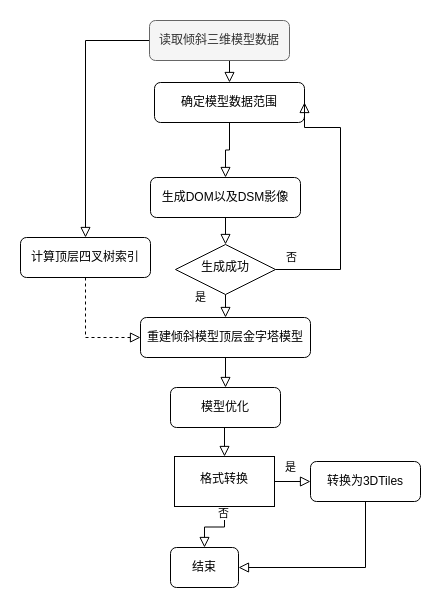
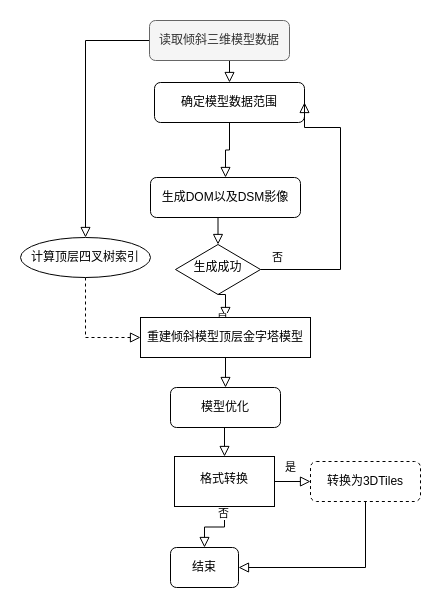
- <mxCell id="15" value="计算顶层四叉树索引" style="rounded=1;whiteSpace=wrap;html=1;fontSize=12;glass=0;strokeWidth=1;shadow=0;" vertex="1" parent="1"><mxGeometry x="20" y="237" width="130" height="40" as="geometry" /></mxCell>
+ <mxCell id="15" value="计算顶层四叉树索引" style="ellipse;whiteSpace=wrap;html=1;fontSize=12;glass=0;strokeWidth=1;shadow=0;" vertex="1" parent="1"><mxGeometry x="20" y="237" width="130" height="40" as="geometry" /></mxCell>
- <mxCell id="11" value="生成成功" style="rhombus;whiteSpace=wrap;html=1;shadow=0;fontFamily=Helvetica;fontSize=12;align=center;strokeWidth=1;spacing=6;spacingTop=-4;" vertex="1" parent="1"><mxGeometry x="175" y="244" width="100" height="50" as="geometry" /></mxCell>
+ <mxCell id="11" value="生成成功" style="rhombus;whiteSpace=wrap;html=1;shadow=0;fontFamily=Helvetica;fontSize=12;align=center;strokeWidth=1;spacing=6;spacingTop=-4;" vertex="1" parent="1"><mxGeometry x="175" y="244" width="85" height="50" as="geometry" /></mxCell>
- <mxCell id="13" value="重建倾斜模型顶层金字塔模型" style="rounded=1;whiteSpace=wrap;html=1;fontSize=12;glass=0;strokeWidth=1;shadow=0;" vertex="1" parent="1"><mxGeometry x="140" y="317" width="170" height="40" as="geometry" /></mxCell>
+ <mxCell id="13" value="重建倾斜模型顶层金字塔模型" style="whiteSpace=wrap;html=1;fontSize=12;glass=0;strokeWidth=1;shadow=0;rounded=0;" vertex="1" parent="1"><mxGeometry x="140" y="317" width="170" height="40" as="geometry" /></mxCell>
- <mxCell id="23" value="转换为3DTiles" style="rounded=1;whiteSpace=wrap;html=1;fontSize=12;glass=0;strokeWidth=1;shadow=0;" vertex="1" parent="1"><mxGeometry x="310" y="461" width="110" height="40" as="geometry" /></mxCell>
+ <mxCell id="23" value="转换为3DTiles" style="rounded=1;whiteSpace=wrap;html=1;fontSize=12;glass=0;strokeWidth=1;shadow=0;dashed=1;" vertex="1" parent="1"><mxGeometry x="310" y="461" width="110" height="40" as="geometry" /></mxCell>
